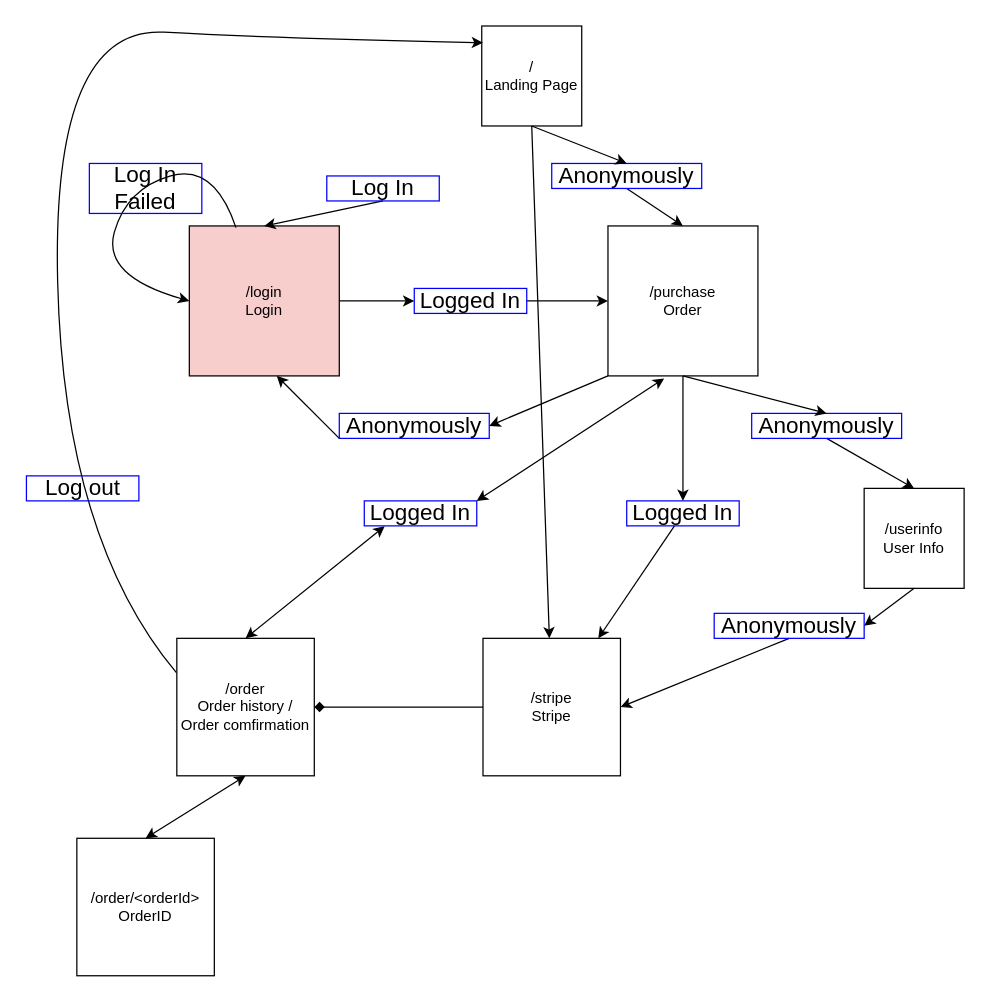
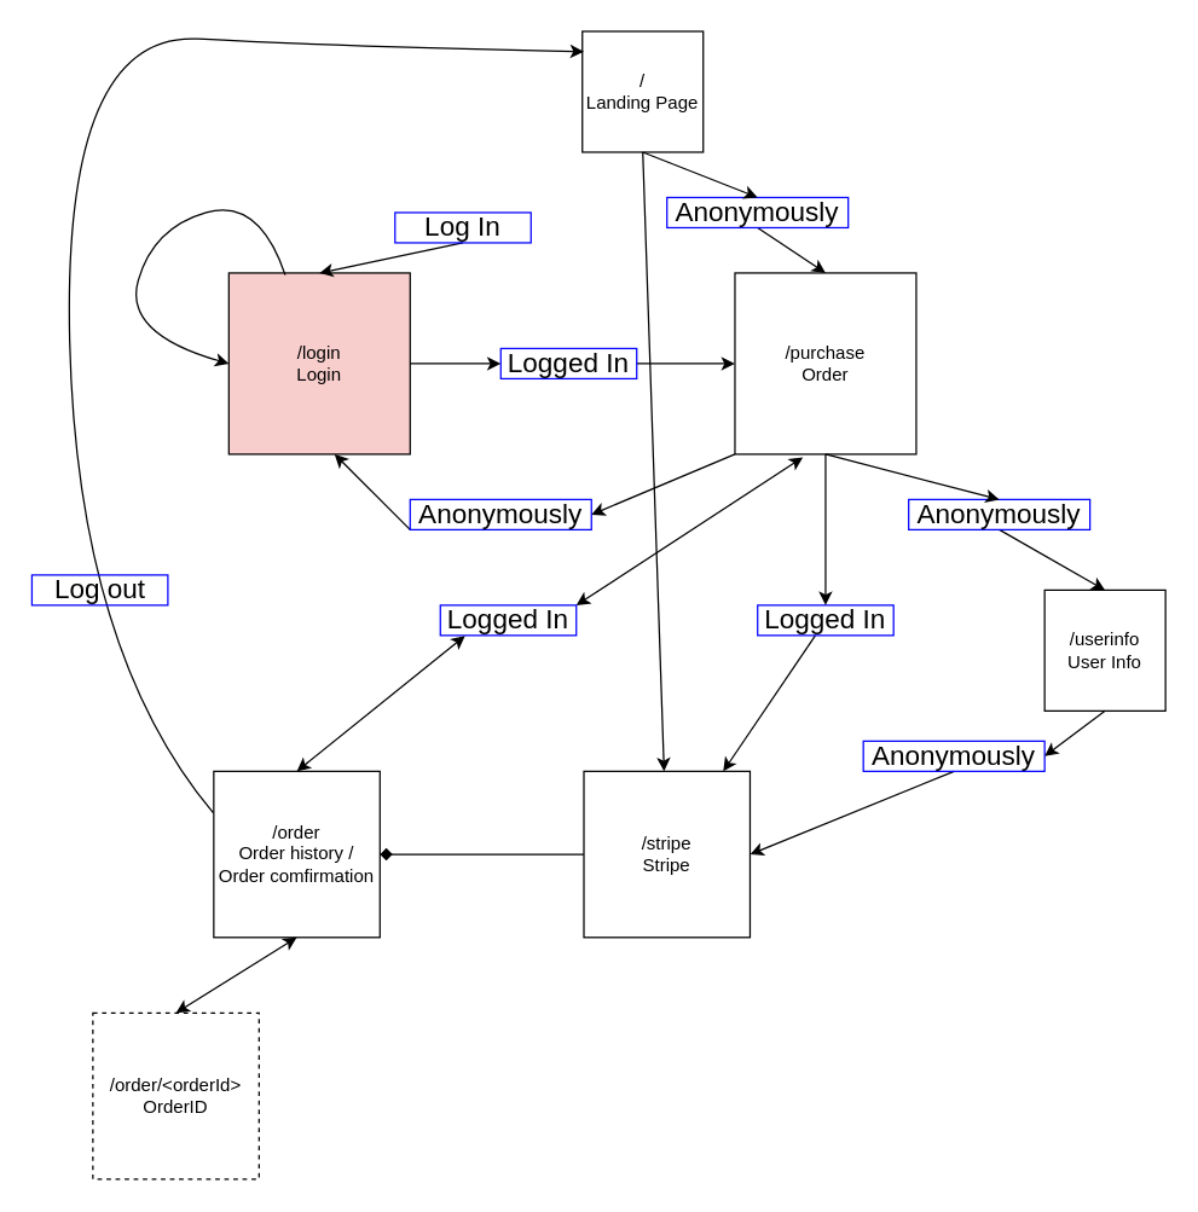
- <mxCell id="38" value="&lt;font style=&quot;font-size: 18px&quot;&gt;Log In Failed&lt;br&gt;&lt;/font&gt;" style="text;html=1;strokeColor=#0000FF;fillColor=none;align=center;verticalAlign=middle;whiteSpace=wrap;rounded=0;" vertex="1" parent="1"><mxGeometry x="71" y="130" width="90" height="40" as="geometry" /></mxCell>
- <mxCell id="9" value="/order/&amp;lt;orderId&amp;gt;&lt;br&gt;OrderID" style="whiteSpace=wrap;html=1;aspect=fixed;" vertex="1" parent="1"><mxGeometry x="61" y="670" width="110" height="110" as="geometry" /></mxCell>
+ <mxCell id="9" value="/order/&amp;lt;orderId&amp;gt;&lt;br&gt;OrderID" style="whiteSpace=wrap;html=1;aspect=fixed;dashed=1;" vertex="1" parent="1"><mxGeometry x="61" y="670" width="110" height="110" as="geometry" /></mxCell>
